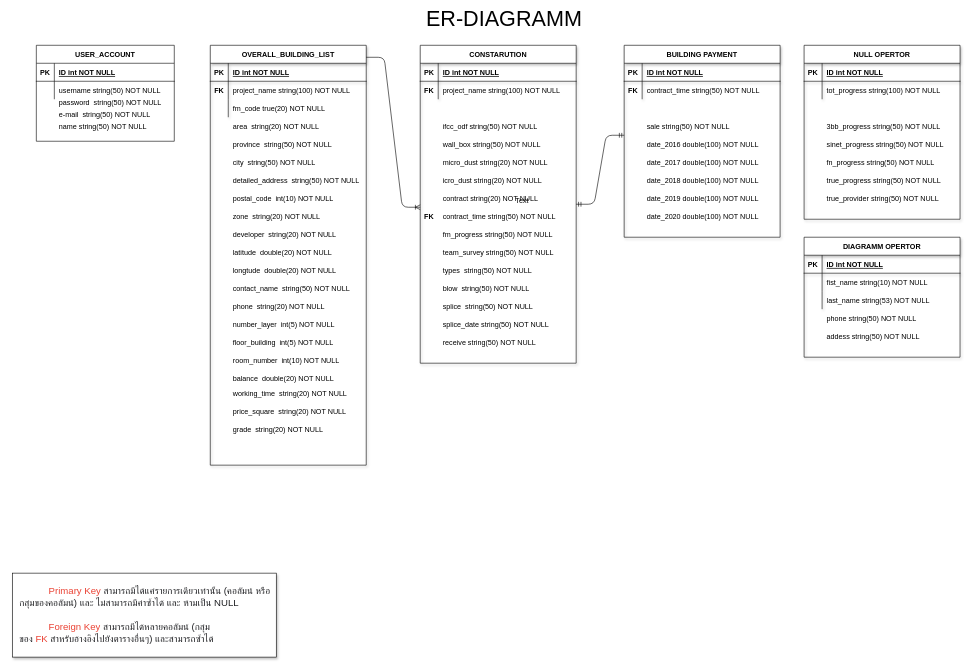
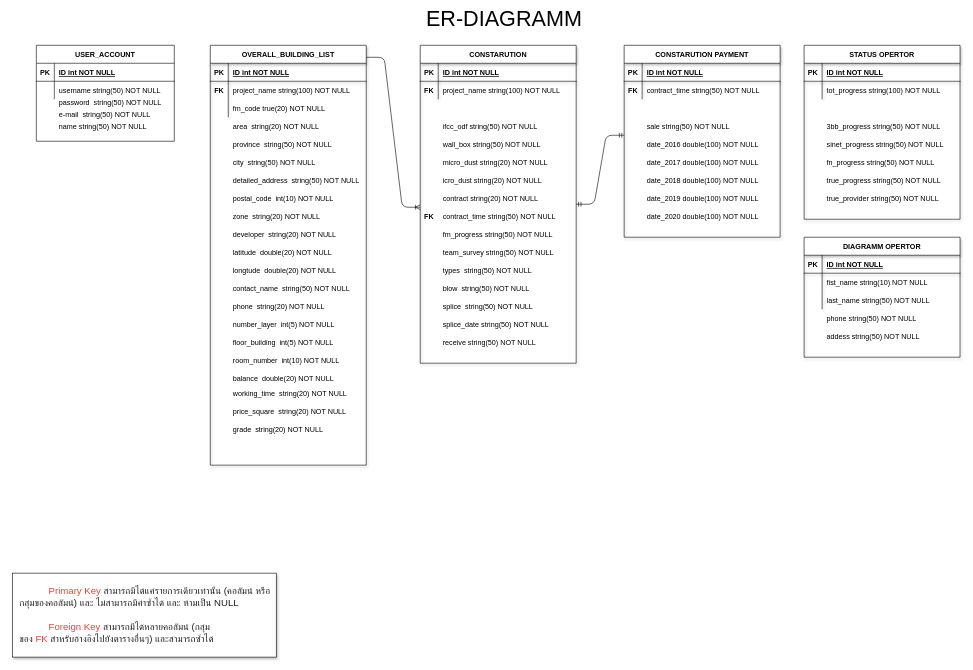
- <mxCell id="84" value="BUILDING PAYMENT" style="shape=table;startSize=30;container=1;collapsible=1;childLayout=tableLayout;fixedRows=1;rowLines=0;fontStyle=1;align=center;resizeLast=1;shadow=1;" parent="1" vertex="1"><mxGeometry x="1040" y="75" width="260" height="320" as="geometry"><mxRectangle x="450" y="120" width="150" height="30" as="alternateBounds" /></mxGeometry></mxCell>
+ <mxCell id="84" value="CONSTARUTION PAYMENT" style="shape=table;startSize=30;container=1;collapsible=1;childLayout=tableLayout;fixedRows=1;rowLines=0;fontStyle=1;align=center;resizeLast=1;shadow=1;" parent="1" vertex="1"><mxGeometry x="1040" y="75" width="260" height="320" as="geometry"><mxRectangle x="450" y="120" width="150" height="30" as="alternateBounds" /></mxGeometry></mxCell>
- <mxCell id="98" value="NULL OPERTOR" style="shape=table;startSize=30;container=1;collapsible=1;childLayout=tableLayout;fixedRows=1;rowLines=0;fontStyle=1;align=center;resizeLast=1;shadow=1;" parent="1" vertex="1"><mxGeometry x="1340" y="75" width="260" height="290" as="geometry"><mxRectangle x="450" y="120" width="150" height="30" as="alternateBounds" /></mxGeometry></mxCell>
+ <mxCell id="98" value="STATUS OPERTOR" style="shape=table;startSize=30;container=1;collapsible=1;childLayout=tableLayout;fixedRows=1;rowLines=0;fontStyle=1;align=center;resizeLast=1;shadow=1;" parent="1" vertex="1"><mxGeometry x="1340" y="75" width="260" height="290" as="geometry"><mxRectangle x="450" y="120" width="150" height="30" as="alternateBounds" /></mxGeometry></mxCell>
- <mxCell id="117" value="Text" style="text;html=1;strokeColor=none;fillColor=none;align=center;verticalAlign=middle;whiteSpace=wrap;rounded=0;" vertex="1" parent="1"><mxGeometry x="850" y="325" width="40" height="20" as="geometry" /></mxCell>
- <mxCell id="116" value="last_name string(53) NOT NULL" style="shape=partialRectangle;overflow=hidden;connectable=0;fillColor=none;top=0;left=0;bottom=0;right=0;align=left;spacingLeft=6;shadow=1;" parent="114" vertex="1"><mxGeometry x="30" width="230" height="30" as="geometry" /></mxCell>
+ <mxCell id="116" value="last_name string(50) NOT NULL" style="shape=partialRectangle;overflow=hidden;connectable=0;fillColor=none;top=0;left=0;bottom=0;right=0;align=left;spacingLeft=6;shadow=1;" parent="114" vertex="1"><mxGeometry x="30" width="230" height="30" as="geometry" /></mxCell>
